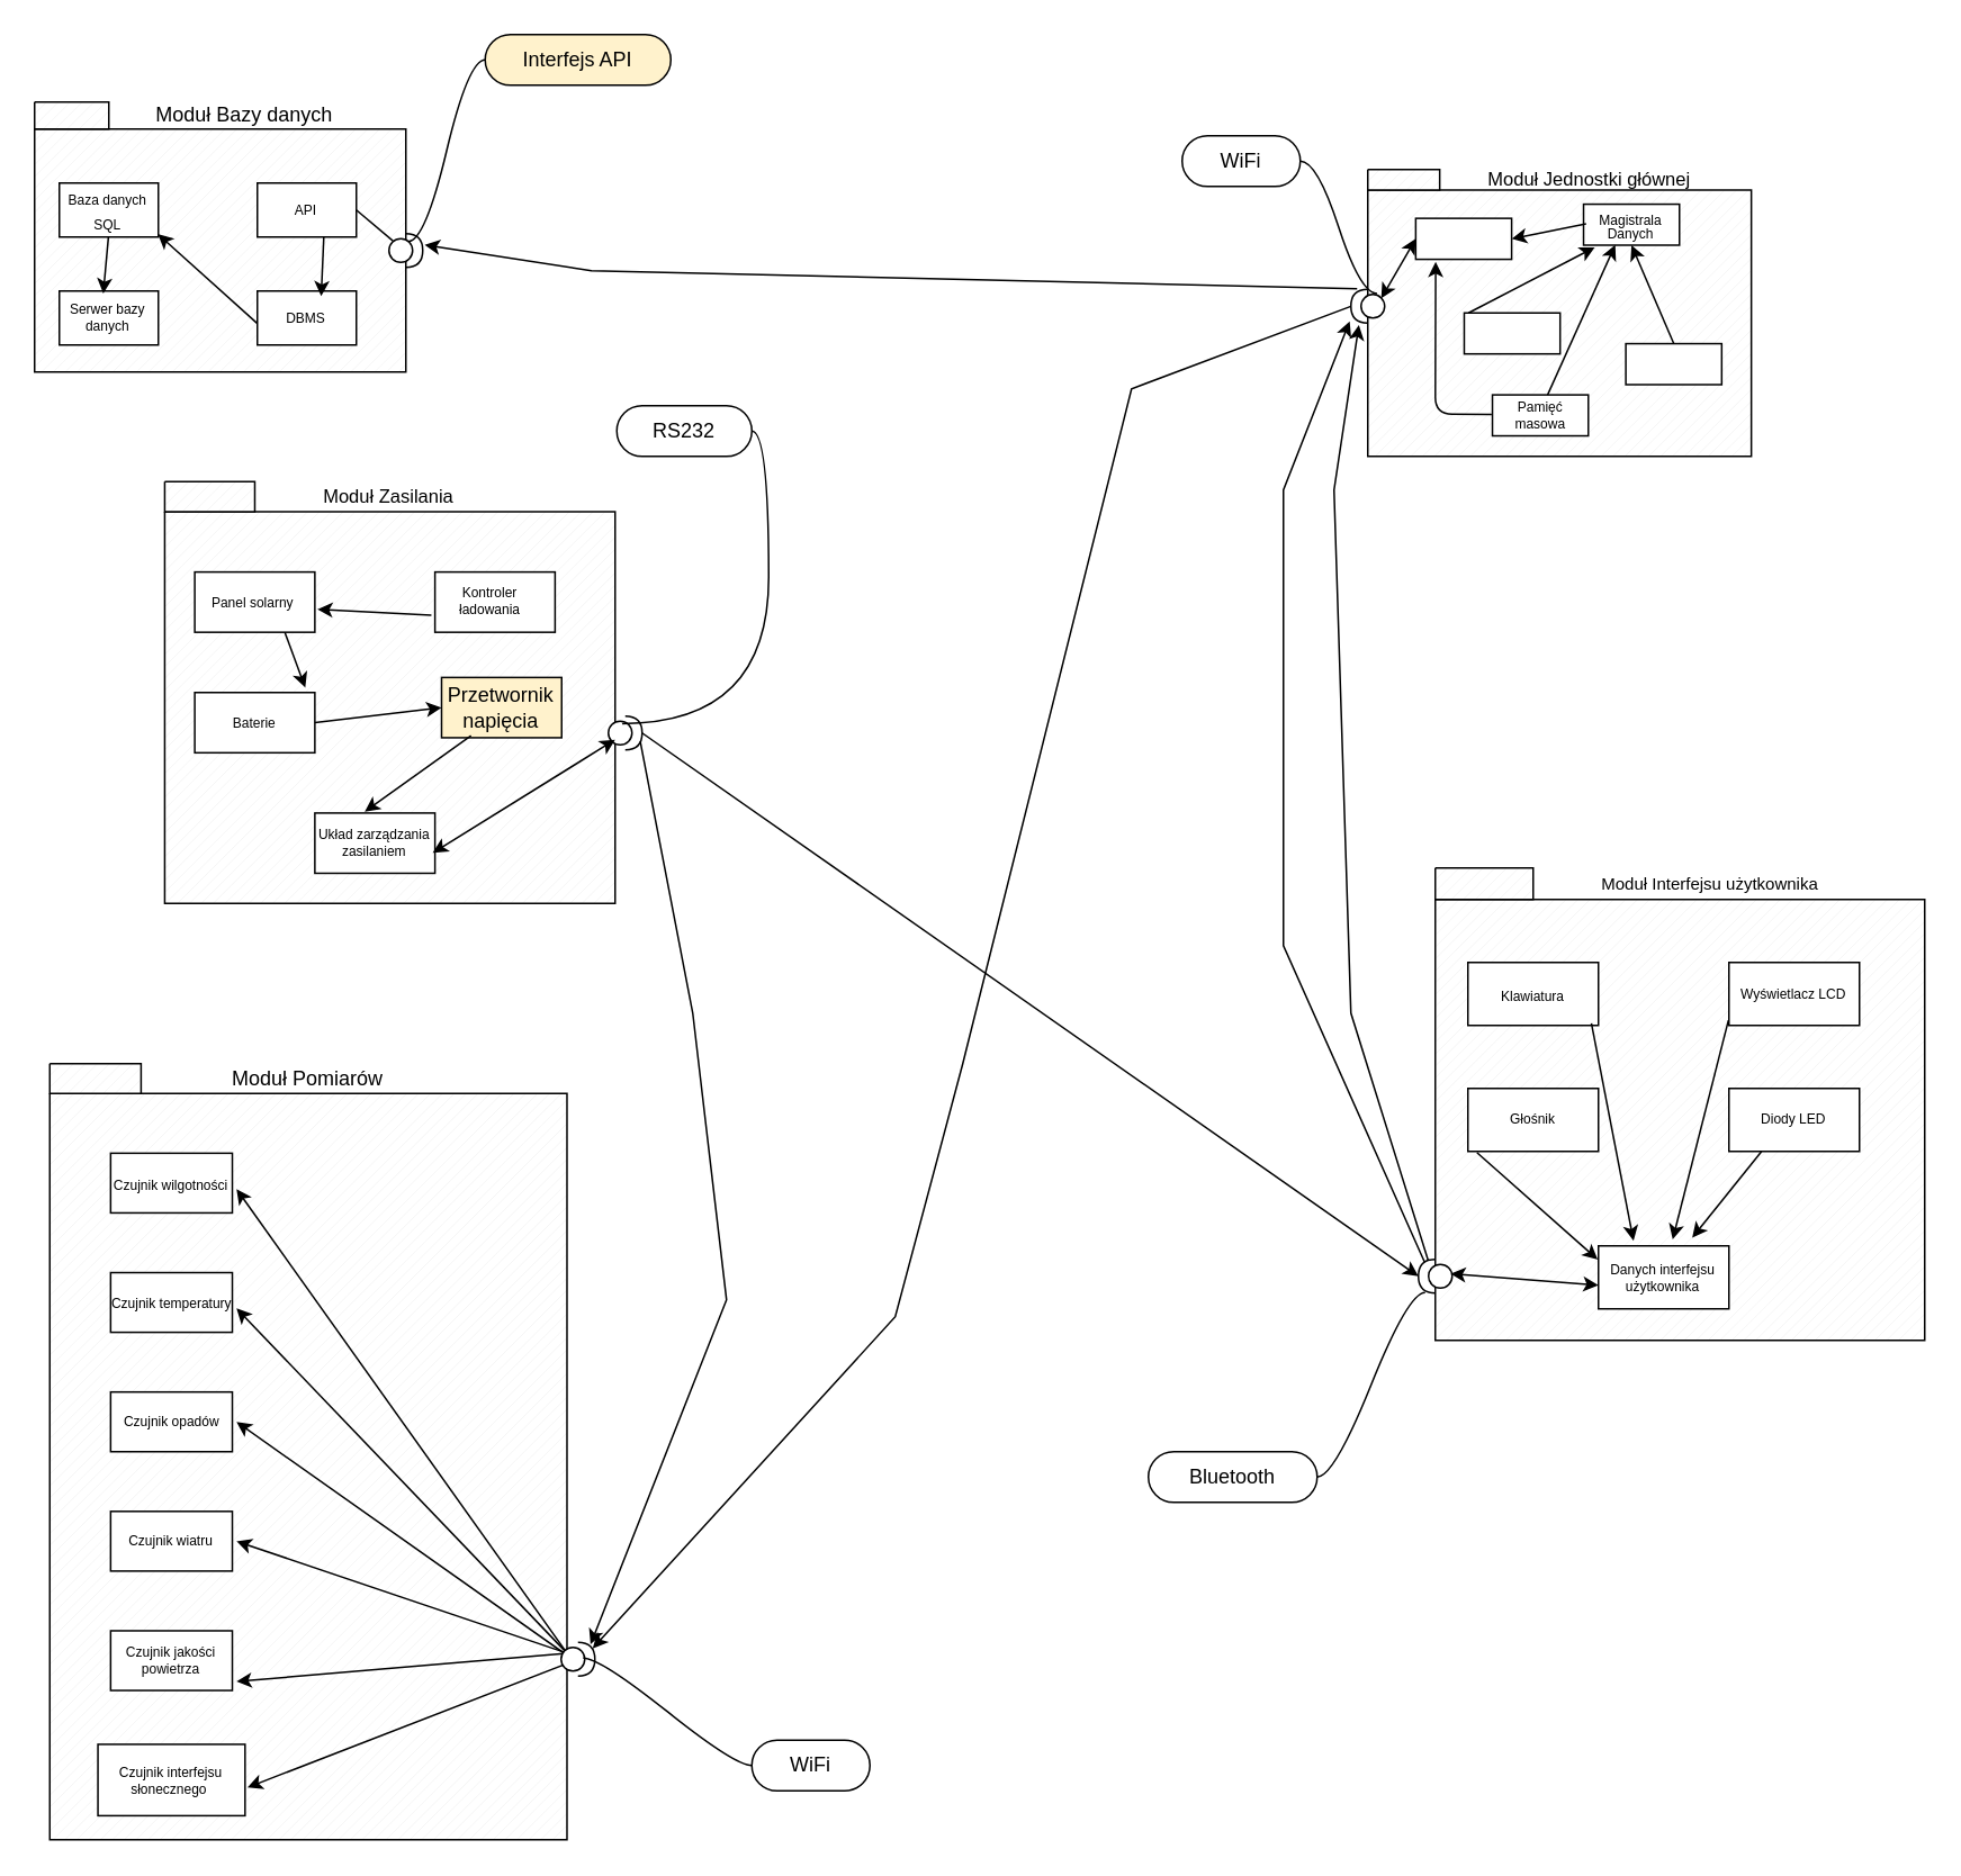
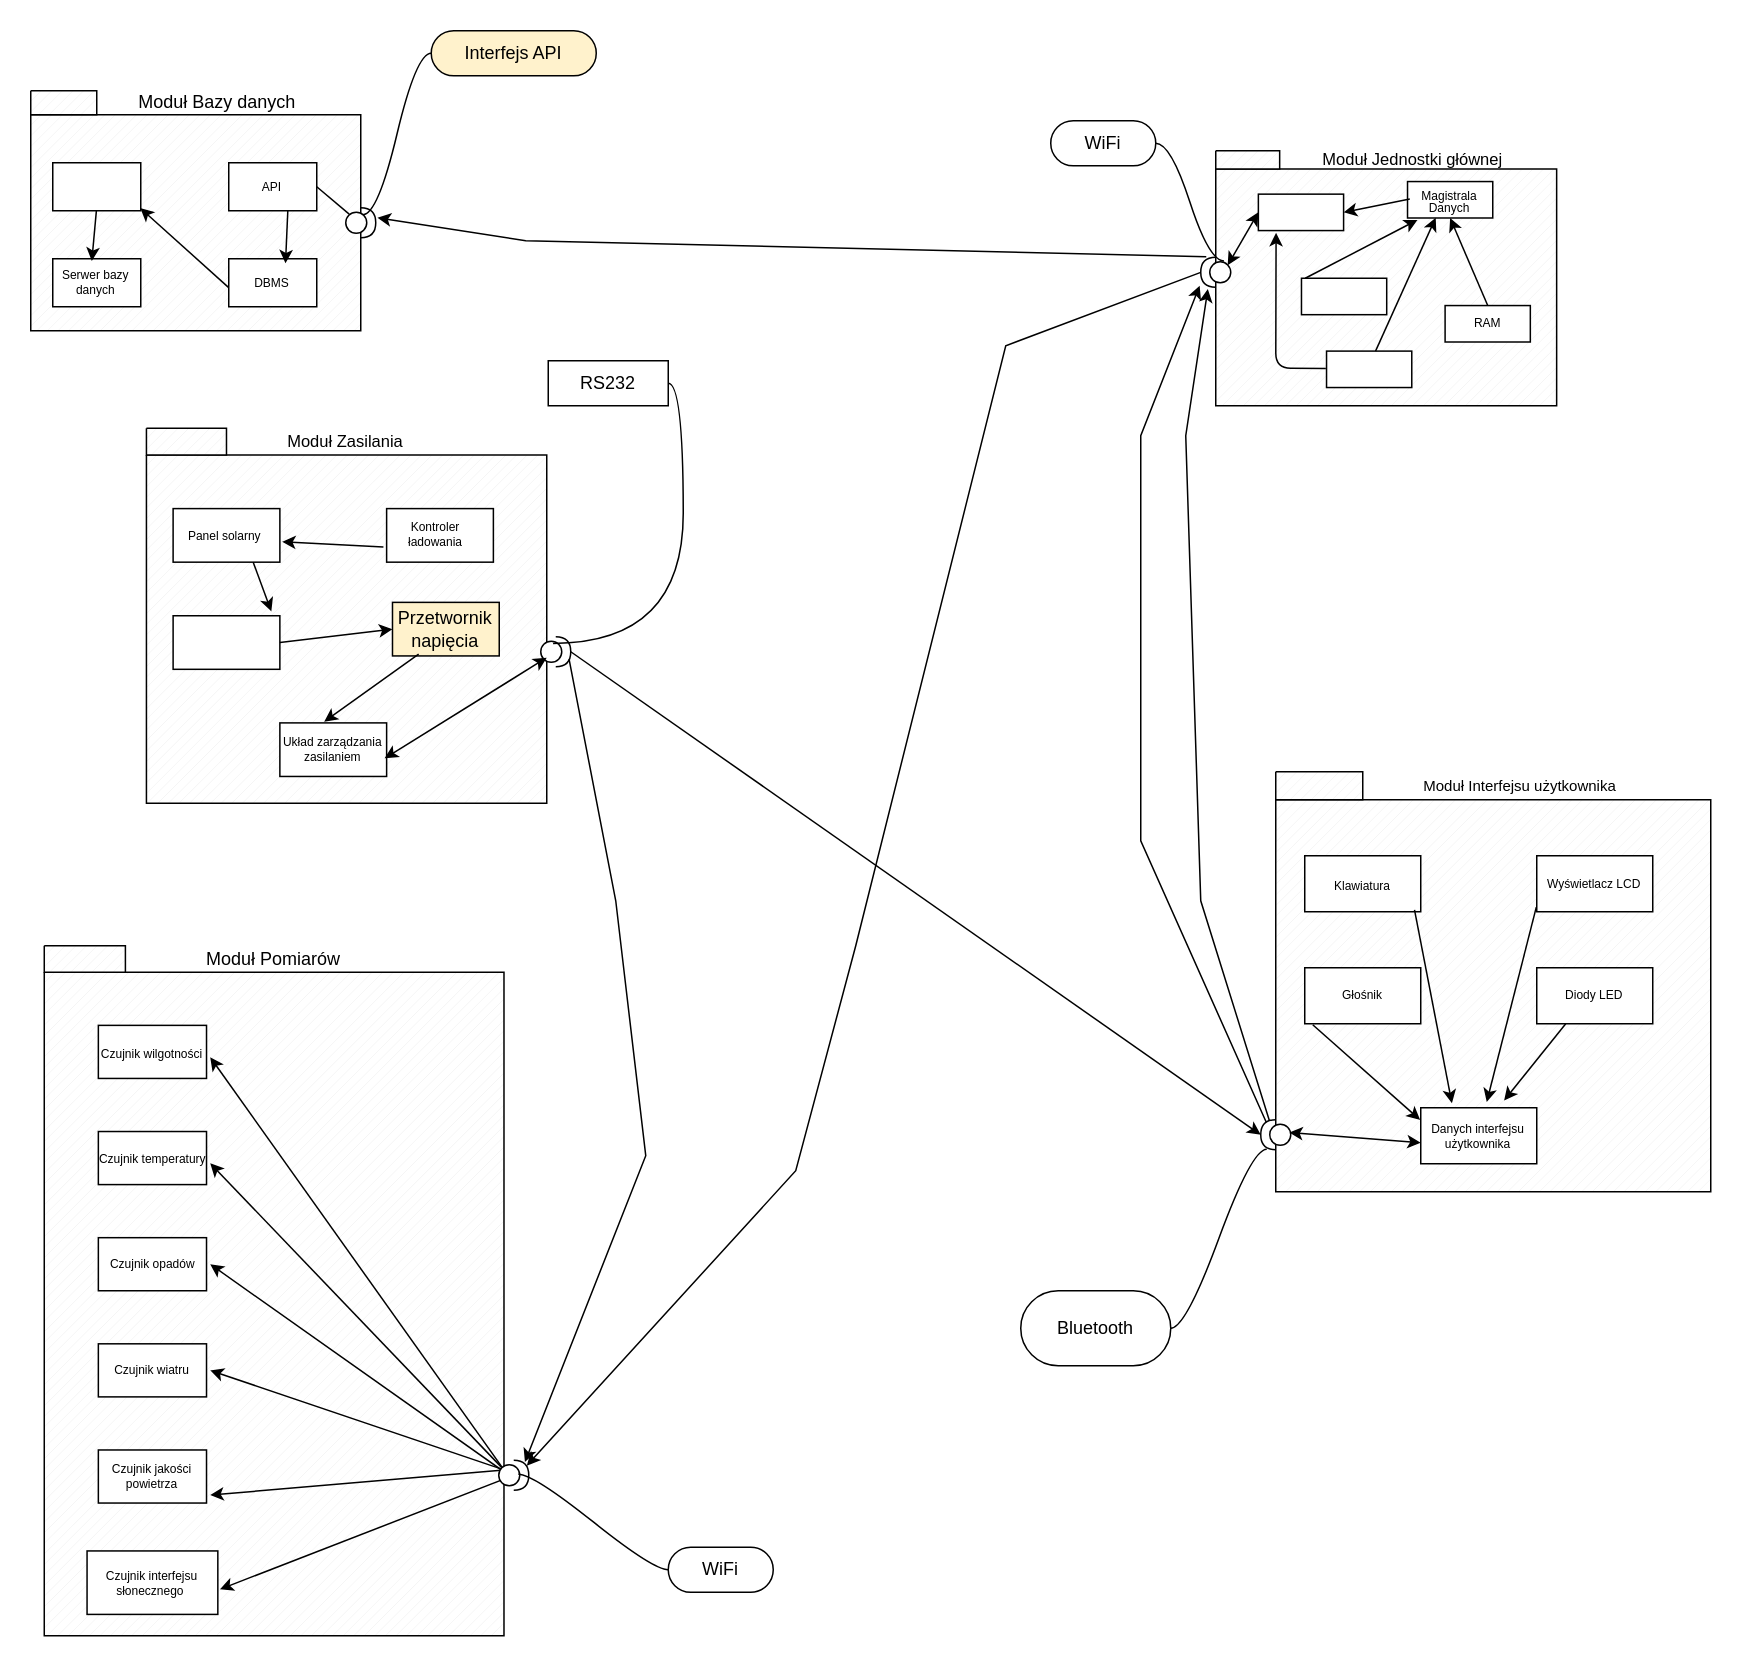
- <mxCell id="59" value="&lt;font style=&quot;font-size: 8px;&quot;&gt;Baza danych SQL&lt;/font&gt;" style="text;html=1;strokeColor=none;fillColor=none;align=center;verticalAlign=middle;whiteSpace=wrap;rounded=0;" vertex="1" parent="51"><mxGeometry x="15.34" y="56" width="57.33" height="16" as="geometry" /></mxCell>
+ <mxCell id="75" value="RAM" style="text;html=1;strokeColor=none;fillColor=none;align=center;verticalAlign=middle;whiteSpace=wrap;rounded=0;fontSize=8;" vertex="1" parent="68"><mxGeometry x="160.003" y="109.287" width="42.614" height="12.143" as="geometry" /></mxCell>
- <mxCell id="78" value="Pamięć masowa" style="text;html=1;strokeColor=none;fillColor=none;align=center;verticalAlign=middle;whiteSpace=wrap;rounded=0;fontSize=8;" vertex="1" parent="68"><mxGeometry x="76.703" y="139.643" width="51.136" height="12.143" as="geometry" /></mxCell>
- <mxCell id="114" value="RS232" style="whiteSpace=wrap;html=1;rounded=1;arcSize=50;align=center;verticalAlign=middle;strokeWidth=1;autosize=1;spacing=4;treeFolding=1;treeMoving=1;newEdgeStyle={&quot;edgeStyle&quot;:&quot;entityRelationEdgeStyle&quot;,&quot;startArrow&quot;:&quot;none&quot;,&quot;endArrow&quot;:&quot;none&quot;,&quot;segment&quot;:10,&quot;curved&quot;:1,&quot;sourcePerimeterSpacing&quot;:0,&quot;targetPerimeterSpacing&quot;:0};strokeColor=default;fillColor=default;" vertex="1" parent="1"><mxGeometry x="365" y="240" width="80" height="30" as="geometry" /></mxCell>
+ <mxCell id="114" value="RS232" style="whiteSpace=wrap;html=1;arcSize=50;align=center;verticalAlign=middle;strokeWidth=1;autosize=1;spacing=4;treeFolding=1;treeMoving=1;newEdgeStyle={&quot;edgeStyle&quot;:&quot;entityRelationEdgeStyle&quot;,&quot;startArrow&quot;:&quot;none&quot;,&quot;endArrow&quot;:&quot;none&quot;,&quot;segment&quot;:10,&quot;curved&quot;:1,&quot;sourcePerimeterSpacing&quot;:0,&quot;targetPerimeterSpacing&quot;:0};strokeColor=default;fillColor=default;rounded=0;" vertex="1" parent="1"><mxGeometry x="365" y="240" width="80" height="30" as="geometry" /></mxCell>
- <mxCell id="42" value="Baterie" style="text;html=1;strokeColor=none;fillColor=none;align=center;verticalAlign=middle;whiteSpace=wrap;rounded=0;fontSize=8;" vertex="1" parent="32"><mxGeometry x="33.806" y="133.933" width="53.377" height="17.857" as="geometry" /></mxCell>
- <mxCell id="112" value="Bluetooth" style="whiteSpace=wrap;html=1;rounded=1;arcSize=50;align=center;verticalAlign=middle;strokeWidth=1;autosize=1;spacing=4;treeFolding=1;treeMoving=1;newEdgeStyle={&quot;edgeStyle&quot;:&quot;entityRelationEdgeStyle&quot;,&quot;startArrow&quot;:&quot;none&quot;,&quot;endArrow&quot;:&quot;none&quot;,&quot;segment&quot;:10,&quot;curved&quot;:1,&quot;sourcePerimeterSpacing&quot;:0,&quot;targetPerimeterSpacing&quot;:0};strokeColor=default;fillColor=default;" vertex="1" parent="1"><mxGeometry x="680" y="860" width="100" height="30" as="geometry" /></mxCell>
+ <mxCell id="112" value="Bluetooth" style="whiteSpace=wrap;html=1;rounded=1;arcSize=50;align=center;verticalAlign=middle;strokeWidth=1;autosize=1;spacing=4;treeFolding=1;treeMoving=1;newEdgeStyle={&quot;edgeStyle&quot;:&quot;entityRelationEdgeStyle&quot;,&quot;startArrow&quot;:&quot;none&quot;,&quot;endArrow&quot;:&quot;none&quot;,&quot;segment&quot;:10,&quot;curved&quot;:1,&quot;sourcePerimeterSpacing&quot;:0,&quot;targetPerimeterSpacing&quot;:0};strokeColor=default;fillColor=default;" vertex="1" parent="1"><mxGeometry x="680" y="860" width="100" height="50" as="geometry" /></mxCell>
